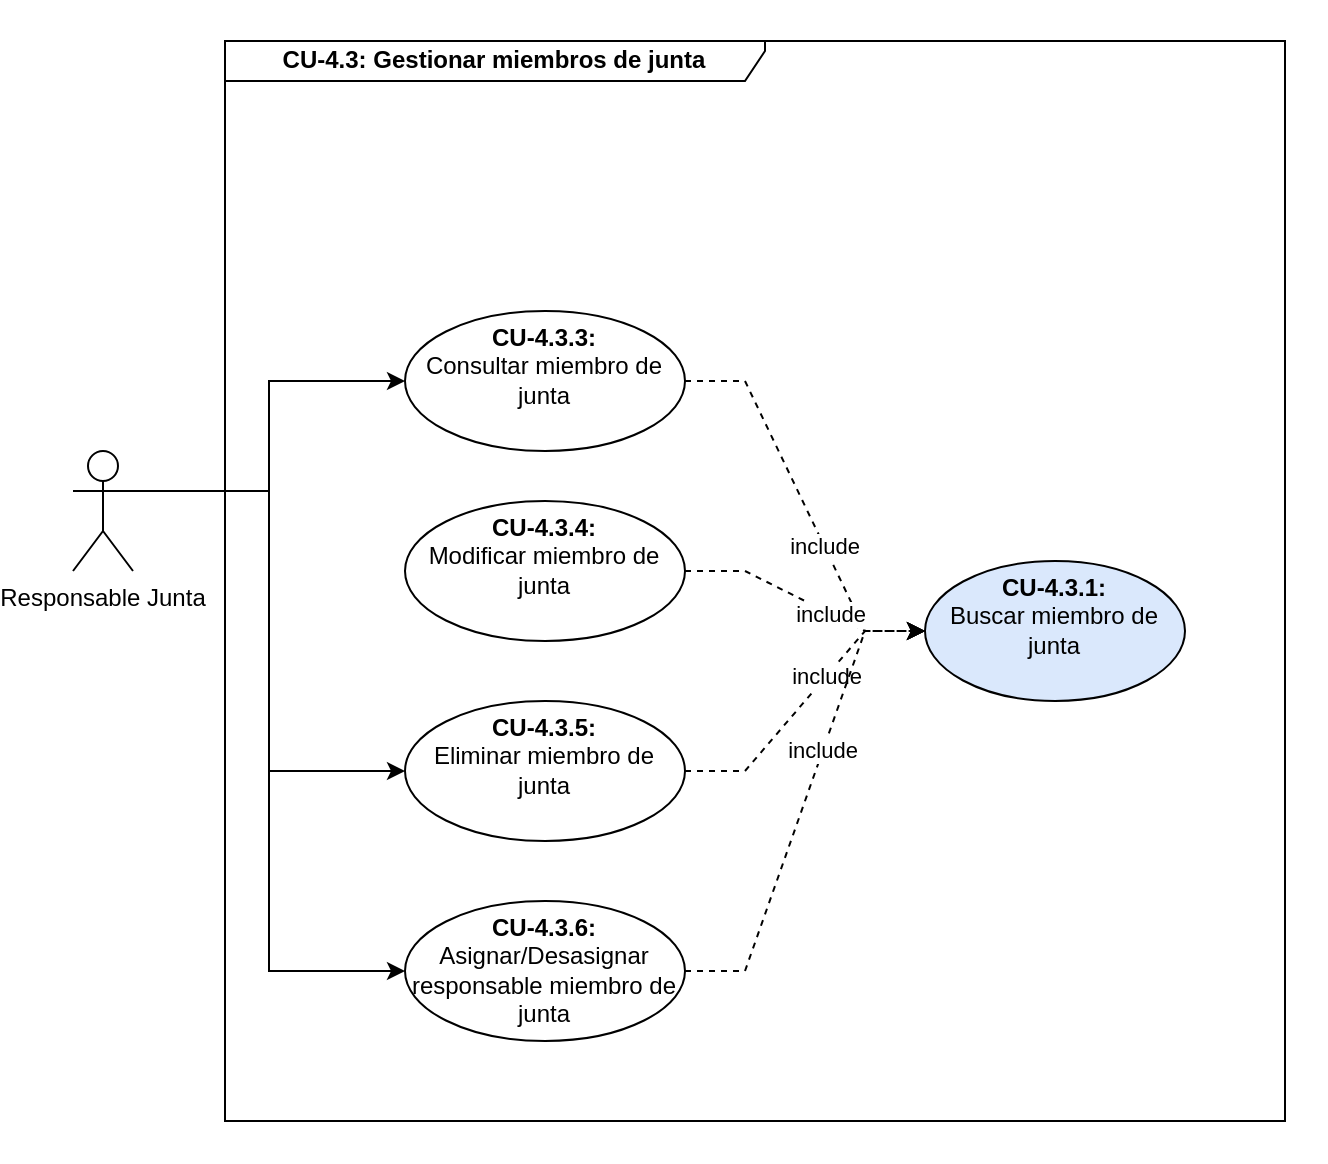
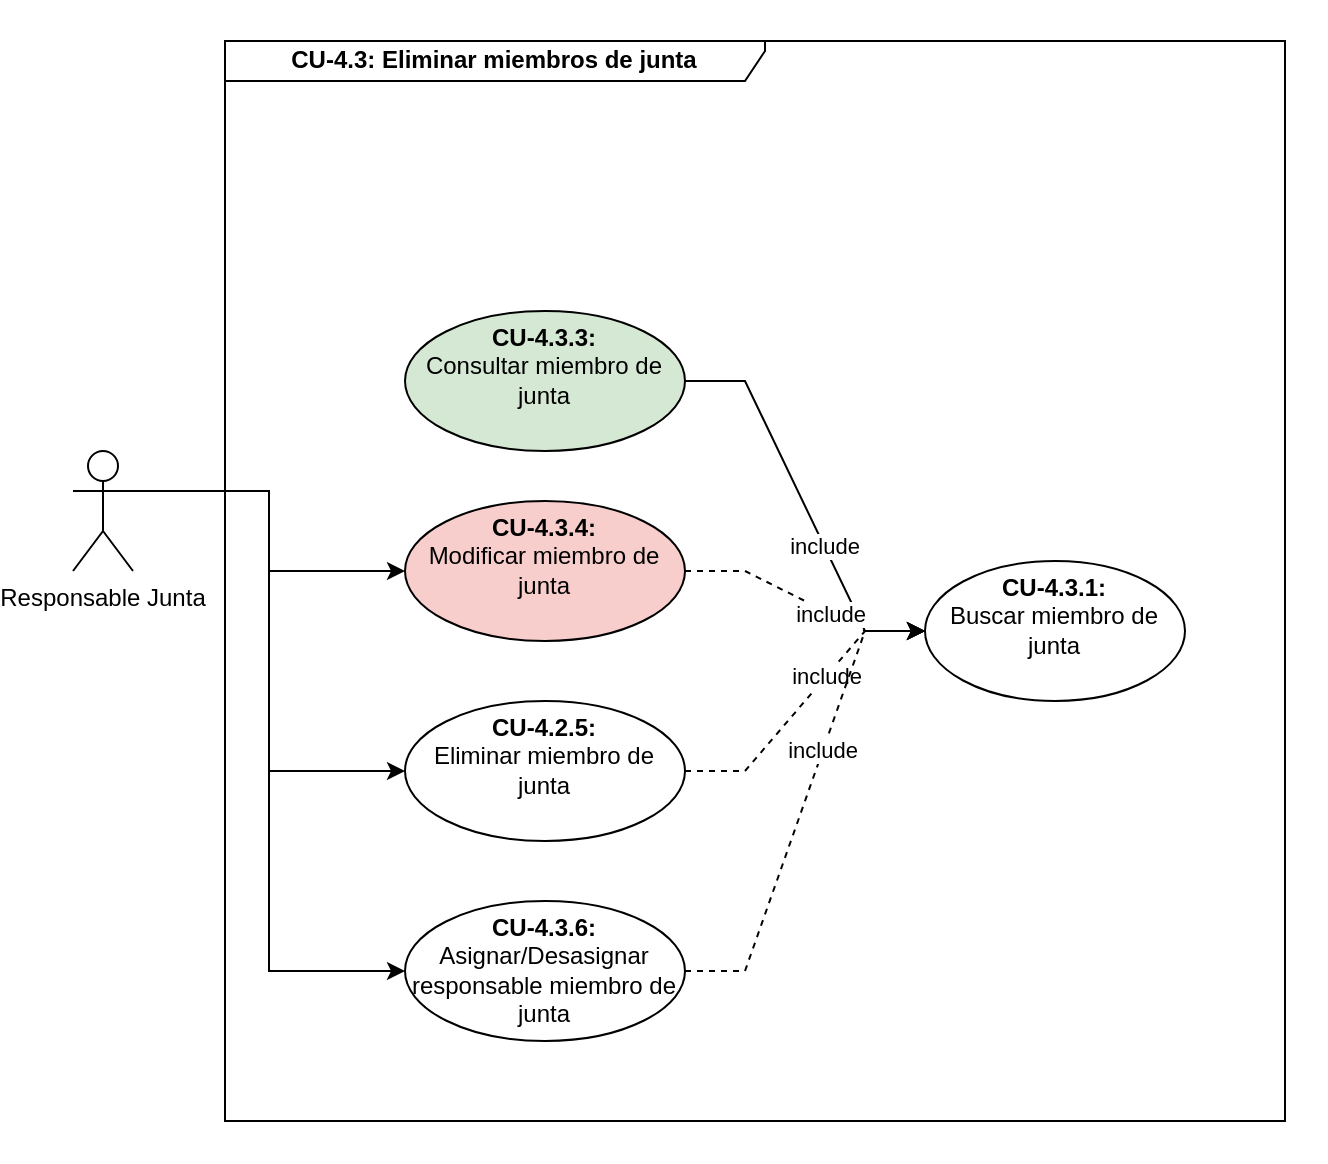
- <mxCell id="3" value="CU-4.3: Gestionar miembros de junta" style="shape=umlFrame;whiteSpace=wrap;html=1;width=270;height=20;fontStyle=1" parent="1" vertex="1"><mxGeometry x="96" y="20" width="530" height="540" as="geometry" /></mxCell>
+ <mxCell id="3" value="CU-4.3: Eliminar miembros de junta" style="shape=umlFrame;whiteSpace=wrap;html=1;width=270;height=20;fontStyle=1" parent="1" vertex="1"><mxGeometry x="96" y="20" width="530" height="540" as="geometry" /></mxCell>
- <mxCell id="2" style="edgeStyle=orthogonalEdgeStyle;rounded=0;orthogonalLoop=1;jettySize=auto;html=1;exitX=1;exitY=0.333;exitDx=0;exitDy=0;exitPerimeter=0;entryX=0;entryY=0.5;entryDx=0;entryDy=0;" parent="1" source="11" target="7" edge="1"><mxGeometry relative="1" as="geometry"><mxPoint x="-59" y="145" as="sourcePoint" /></mxGeometry></mxCell>
+ <mxCell id="2" style="edgeStyle=orthogonalEdgeStyle;rounded=0;orthogonalLoop=1;jettySize=auto;html=1;exitX=1;exitY=0.333;exitDx=0;exitDy=0;exitPerimeter=0;" parent="1" source="11" target="8" edge="1"><mxGeometry relative="1" as="geometry"><mxPoint x="-59" y="145" as="sourcePoint" /></mxGeometry></mxCell>
- <mxCell id="7" value="&lt;b&gt;CU-&lt;/b&gt;&lt;b style=&quot;border-color: var(--border-color);&quot;&gt;4.3&lt;/b&gt;&lt;b&gt;.3: &lt;br&gt;&lt;/b&gt;Consultar miembro de junta" style="ellipse;whiteSpace=wrap;html=1;verticalAlign=top;" parent="1" vertex="1"><mxGeometry x="186" y="155" width="140" height="70" as="geometry" /></mxCell>
+ <mxCell id="7" value="&lt;b&gt;CU-&lt;/b&gt;&lt;b style=&quot;border-color: var(--border-color);&quot;&gt;4.3&lt;/b&gt;&lt;b&gt;.3: &lt;br&gt;&lt;/b&gt;Consultar miembro de junta" style="ellipse;whiteSpace=wrap;html=1;verticalAlign=top;fillColor=#d5e8d4;" parent="1" vertex="1"><mxGeometry x="186" y="155" width="140" height="70" as="geometry" /></mxCell>
- <mxCell id="5" style="edgeStyle=entityRelationEdgeStyle;rounded=0;orthogonalLoop=1;jettySize=auto;html=1;exitX=1;exitY=0.5;exitDx=0;exitDy=0;entryX=0;entryY=0.5;entryDx=0;entryDy=0;dashed=1;" parent="1" source="7" target="4" edge="1"><mxGeometry relative="1" as="geometry" /></mxCell>
+ <mxCell id="5" style="edgeStyle=entityRelationEdgeStyle;rounded=0;orthogonalLoop=1;jettySize=auto;html=1;exitX=1;exitY=0.5;exitDx=0;exitDy=0;entryX=0;entryY=0.5;entryDx=0;entryDy=0;dashed=0;" parent="1" source="7" target="4" edge="1"><mxGeometry relative="1" as="geometry" /></mxCell>
- <mxCell id="8" value="&lt;b&gt;CU-&lt;/b&gt;&lt;b style=&quot;border-color: var(--border-color);&quot;&gt;4.3&lt;/b&gt;&lt;b&gt;.4: &lt;br&gt;&lt;/b&gt;Modificar miembro de junta" style="ellipse;whiteSpace=wrap;html=1;verticalAlign=top;" parent="1" vertex="1"><mxGeometry x="186" y="250" width="140" height="70" as="geometry" /></mxCell>
+ <mxCell id="8" value="&lt;b&gt;CU-&lt;/b&gt;&lt;b style=&quot;border-color: var(--border-color);&quot;&gt;4.3&lt;/b&gt;&lt;b&gt;.4: &lt;br&gt;&lt;/b&gt;Modificar miembro de junta" style="ellipse;whiteSpace=wrap;html=1;verticalAlign=top;fillColor=#f8cecc;" parent="1" vertex="1"><mxGeometry x="186" y="250" width="140" height="70" as="geometry" /></mxCell>
- <mxCell id="4" value="&lt;b&gt;CU-&lt;/b&gt;&lt;b style=&quot;border-color: var(--border-color);&quot;&gt;4.3&lt;/b&gt;&lt;b&gt;.1: &lt;br&gt;&lt;/b&gt;Buscar miembro de junta" style="ellipse;whiteSpace=wrap;html=1;verticalAlign=top;fillColor=#dae8fc;" parent="1" vertex="1"><mxGeometry x="446" y="280" width="130" height="70" as="geometry" /></mxCell>
+ <mxCell id="4" value="&lt;b&gt;CU-&lt;/b&gt;&lt;b style=&quot;border-color: var(--border-color);&quot;&gt;4.3&lt;/b&gt;&lt;b&gt;.1: &lt;br&gt;&lt;/b&gt;Buscar miembro de junta" style="ellipse;whiteSpace=wrap;html=1;verticalAlign=top;" parent="1" vertex="1"><mxGeometry x="446" y="280" width="130" height="70" as="geometry" /></mxCell>
- <mxCell id="12" value="&lt;b&gt;CU-&lt;/b&gt;&lt;b style=&quot;border-color: var(--border-color);&quot;&gt;4.3&lt;/b&gt;&lt;b&gt;.5: &lt;br&gt;&lt;/b&gt;Eliminar miembro de junta" style="ellipse;whiteSpace=wrap;html=1;verticalAlign=top;" parent="1" vertex="1"><mxGeometry x="186" y="350" width="140" height="70" as="geometry" /></mxCell>
+ <mxCell id="12" value="&lt;b&gt;CU-&lt;/b&gt;&lt;b style=&quot;border-color: var(--border-color);&quot;&gt;4.2&lt;/b&gt;&lt;b&gt;.5: &lt;br&gt;&lt;/b&gt;Eliminar miembro de junta" style="ellipse;whiteSpace=wrap;html=1;verticalAlign=top;" parent="1" vertex="1"><mxGeometry x="186" y="350" width="140" height="70" as="geometry" /></mxCell>
